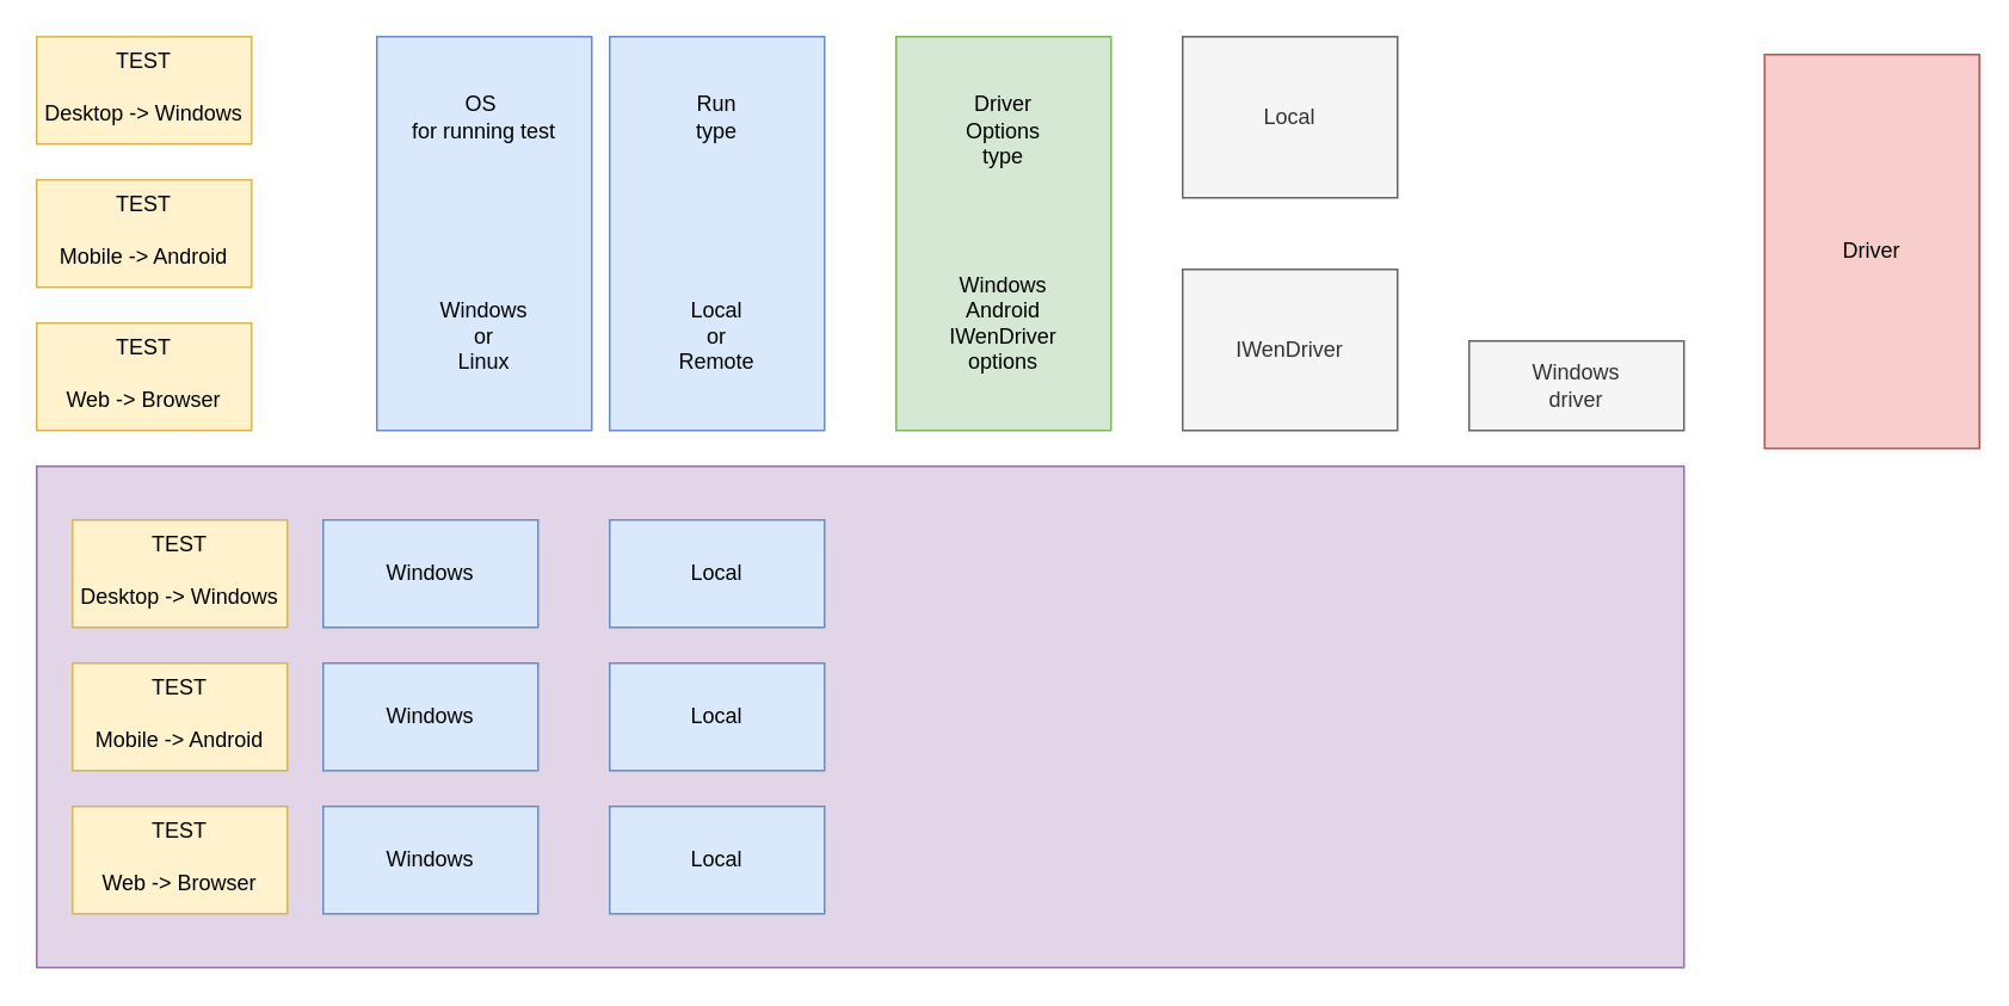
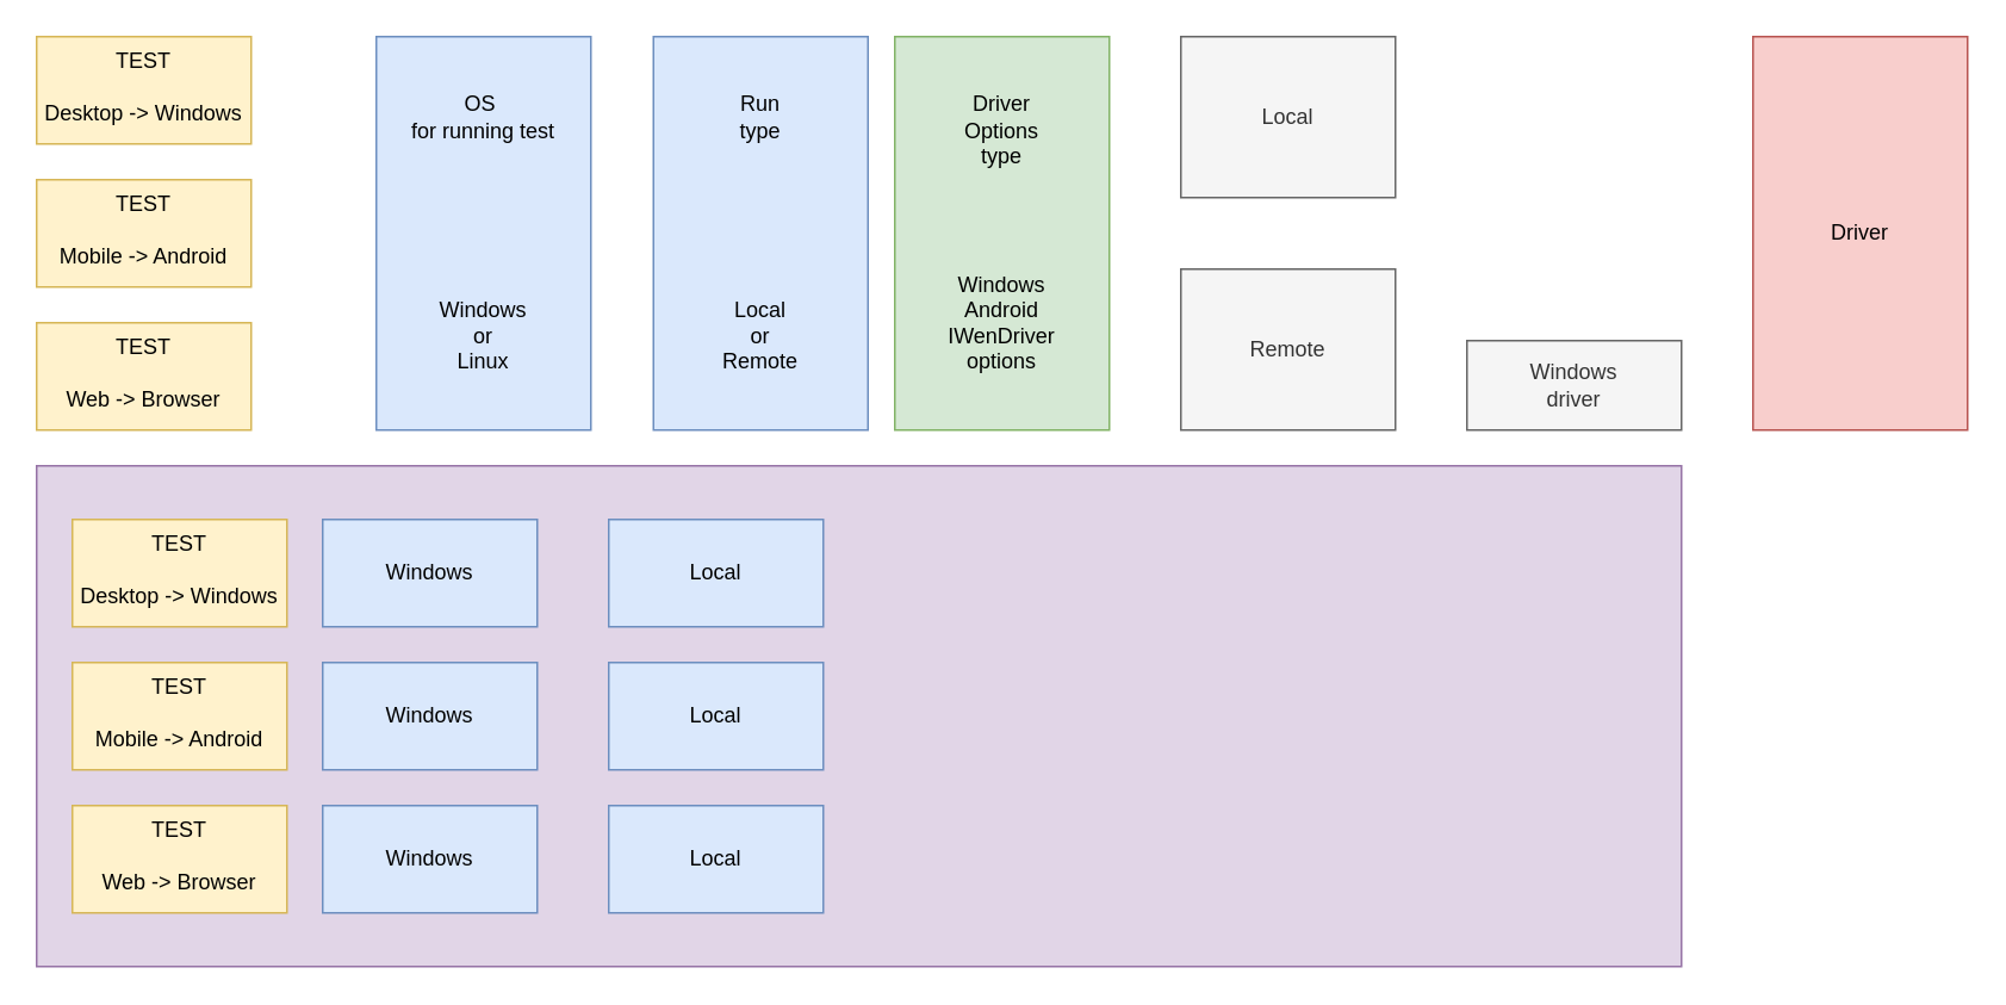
- <mxCell id="6" value="Run &lt;br&gt;type&lt;br&gt;&lt;br&gt;&lt;br&gt;&lt;br&gt;&lt;br&gt;&lt;br&gt;&lt;br&gt;Local&lt;br&gt;or&lt;br&gt;Remote" style="rounded=0;whiteSpace=wrap;html=1;fillColor=#dae8fc;strokeColor=#6c8ebf;" vertex="1" parent="1"><mxGeometry x="340" y="20" width="120" height="220" as="geometry" /></mxCell>
+ <mxCell id="6" value="Run &lt;br&gt;type&lt;br&gt;&lt;br&gt;&lt;br&gt;&lt;br&gt;&lt;br&gt;&lt;br&gt;&lt;br&gt;Local&lt;br&gt;or&lt;br&gt;Remote" style="rounded=0;whiteSpace=wrap;html=1;fillColor=#dae8fc;strokeColor=#6c8ebf;" vertex="1" parent="1"><mxGeometry x="365" y="20" width="120" height="220" as="geometry" /></mxCell>
- <mxCell id="11" value="Driver" style="rounded=0;whiteSpace=wrap;html=1;fillColor=#f8cecc;strokeColor=#b85450;" vertex="1" parent="1"><mxGeometry x="985" y="30" width="120" height="220" as="geometry" /></mxCell>
+ <mxCell id="11" value="Driver" style="rounded=0;whiteSpace=wrap;html=1;fillColor=#f8cecc;strokeColor=#b85450;" vertex="1" parent="1"><mxGeometry x="980" y="20" width="120" height="220" as="geometry" /></mxCell>
- <mxCell id="8" value="IWenDriver" style="rounded=0;whiteSpace=wrap;html=1;fillColor=#f5f5f5;strokeColor=#666666;fontColor=#333333;" vertex="1" parent="1"><mxGeometry x="660" y="150" width="120" height="90" as="geometry" /></mxCell>
+ <mxCell id="8" value="Remote" style="rounded=0;whiteSpace=wrap;html=1;fillColor=#f5f5f5;strokeColor=#666666;fontColor=#333333;" vertex="1" parent="1"><mxGeometry x="660" y="150" width="120" height="90" as="geometry" /></mxCell>
